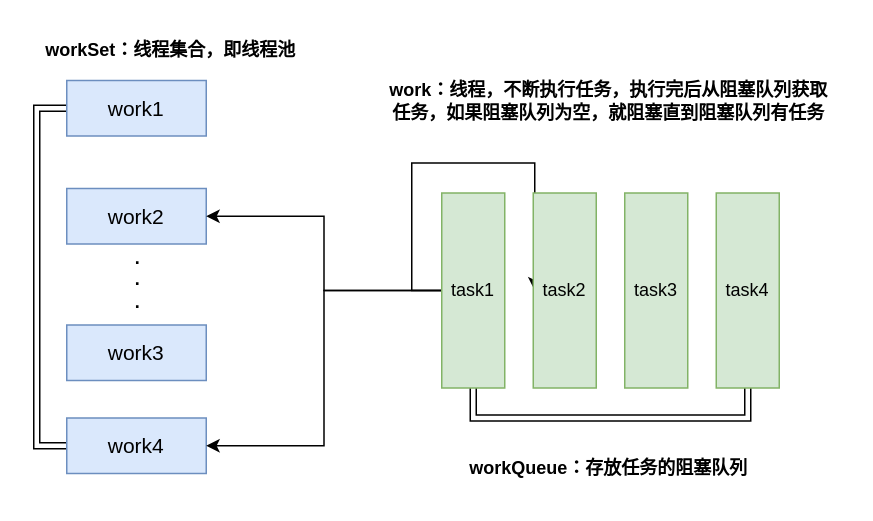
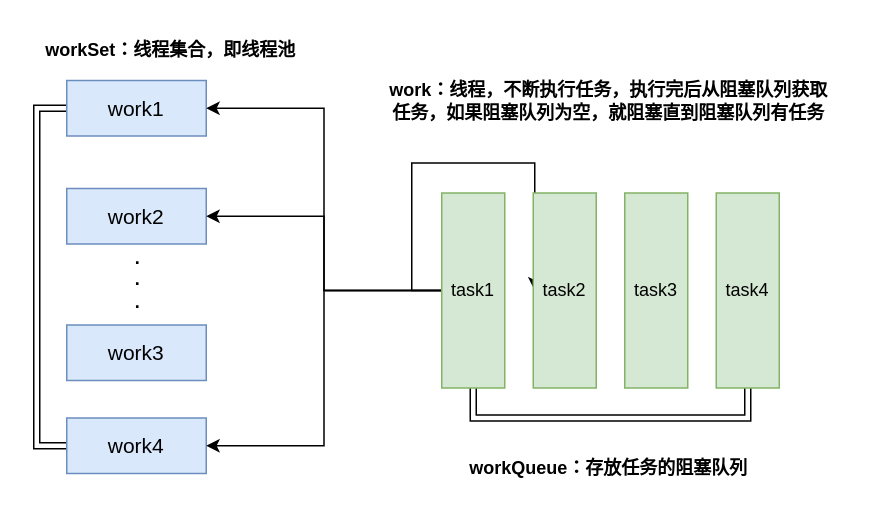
+ <mxCell id="9" style="edgeStyle=orthogonalEdgeStyle;rounded=0;orthogonalLoop=1;jettySize=auto;html=1;exitX=0;exitY=0.5;exitDx=0;exitDy=0;entryX=1;entryY=0.5;entryDx=0;entryDy=0;" parent="2" source="14" target="4" edge="1"><mxGeometry relative="1" as="geometry" /></mxCell>
